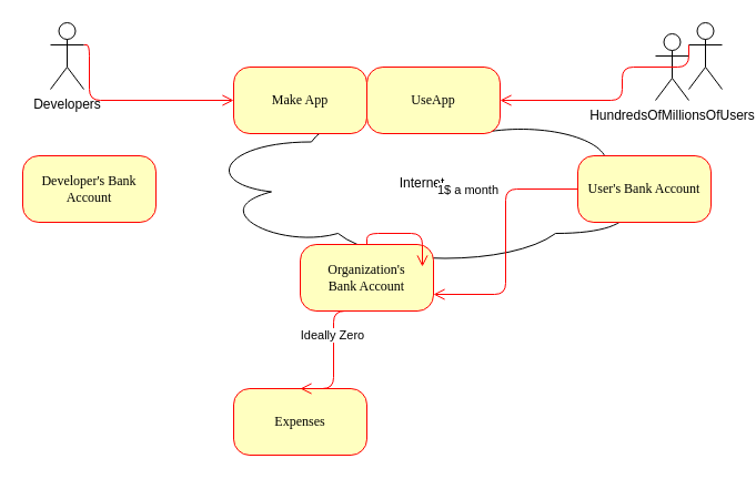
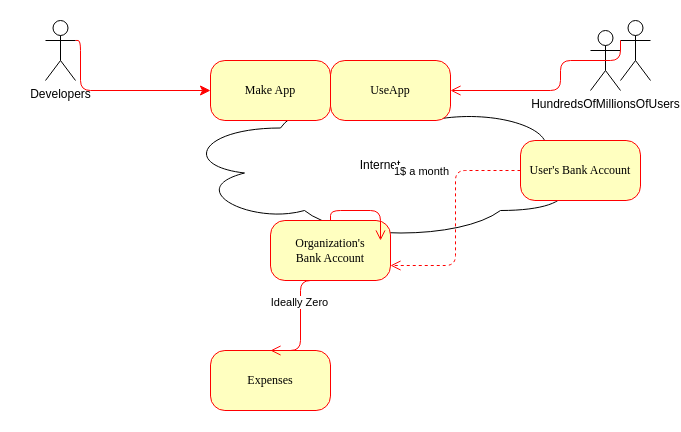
- <mxCell id="9" style="edgeStyle=orthogonalEdgeStyle;html=1;labelBackgroundColor=none;endArrow=open;endSize=8;strokeColor=#ff0000;fontFamily=Verdana;fontSize=12;align=left;exitX=1;exitY=0.333;exitDx=0;exitDy=0;exitPerimeter=0;entryX=0;entryY=0.5;entryDx=0;entryDy=0;entryPerimeter=0;" parent="1" source="13" target="4" edge="1"><mxGeometry relative="1" as="geometry"><mxPoint x="130" y="90" as="sourcePoint" /><mxPoint x="160" y="140" as="targetPoint" /><Array as="points"><mxPoint x="80" y="90" /></Array></mxGeometry></mxCell>
+ <mxCell id="9" style="edgeStyle=orthogonalEdgeStyle;html=1;labelBackgroundColor=none;endArrow=classic;endSize=8;strokeColor=#ff0000;fontFamily=Verdana;fontSize=12;align=left;exitX=1;exitY=0.333;exitDx=0;exitDy=0;exitPerimeter=0;entryX=0;entryY=0.5;entryDx=0;entryDy=0;entryPerimeter=0;" parent="1" source="13" target="4" edge="1"><mxGeometry relative="1" as="geometry"><mxPoint x="130" y="90" as="sourcePoint" /><mxPoint x="160" y="140" as="targetPoint" /><Array as="points"><mxPoint x="80" y="90" /></Array></mxGeometry></mxCell>
- <mxCell id="14" value="Developer's Bank Account" style="rounded=1;whiteSpace=wrap;html=1;arcSize=24;fillColor=#ffffc0;strokeColor=#ff0000;shadow=0;comic=0;labelBackgroundColor=none;fontFamily=Verdana;fontSize=12;fontColor=#000000;align=center;" parent="1" vertex="1"><mxGeometry x="20" y="140" width="120" height="60" as="geometry" /></mxCell>
- <mxCell id="6" style="edgeStyle=elbowEdgeStyle;html=1;entryX=1;entryY=0.75;labelBackgroundColor=none;endArrow=open;endSize=8;strokeColor=#ff0000;fontFamily=Verdana;fontSize=12;align=left;" parent="1" source="15" target="8" edge="1"><mxGeometry relative="1" as="geometry" /></mxCell>
+ <mxCell id="6" style="edgeStyle=elbowEdgeStyle;html=1;entryX=1;entryY=0.75;labelBackgroundColor=none;endArrow=open;endSize=8;strokeColor=#ff0000;fontFamily=Verdana;fontSize=12;align=left;dashed=1;" parent="1" source="15" target="8" edge="1"><mxGeometry relative="1" as="geometry" /></mxCell>
